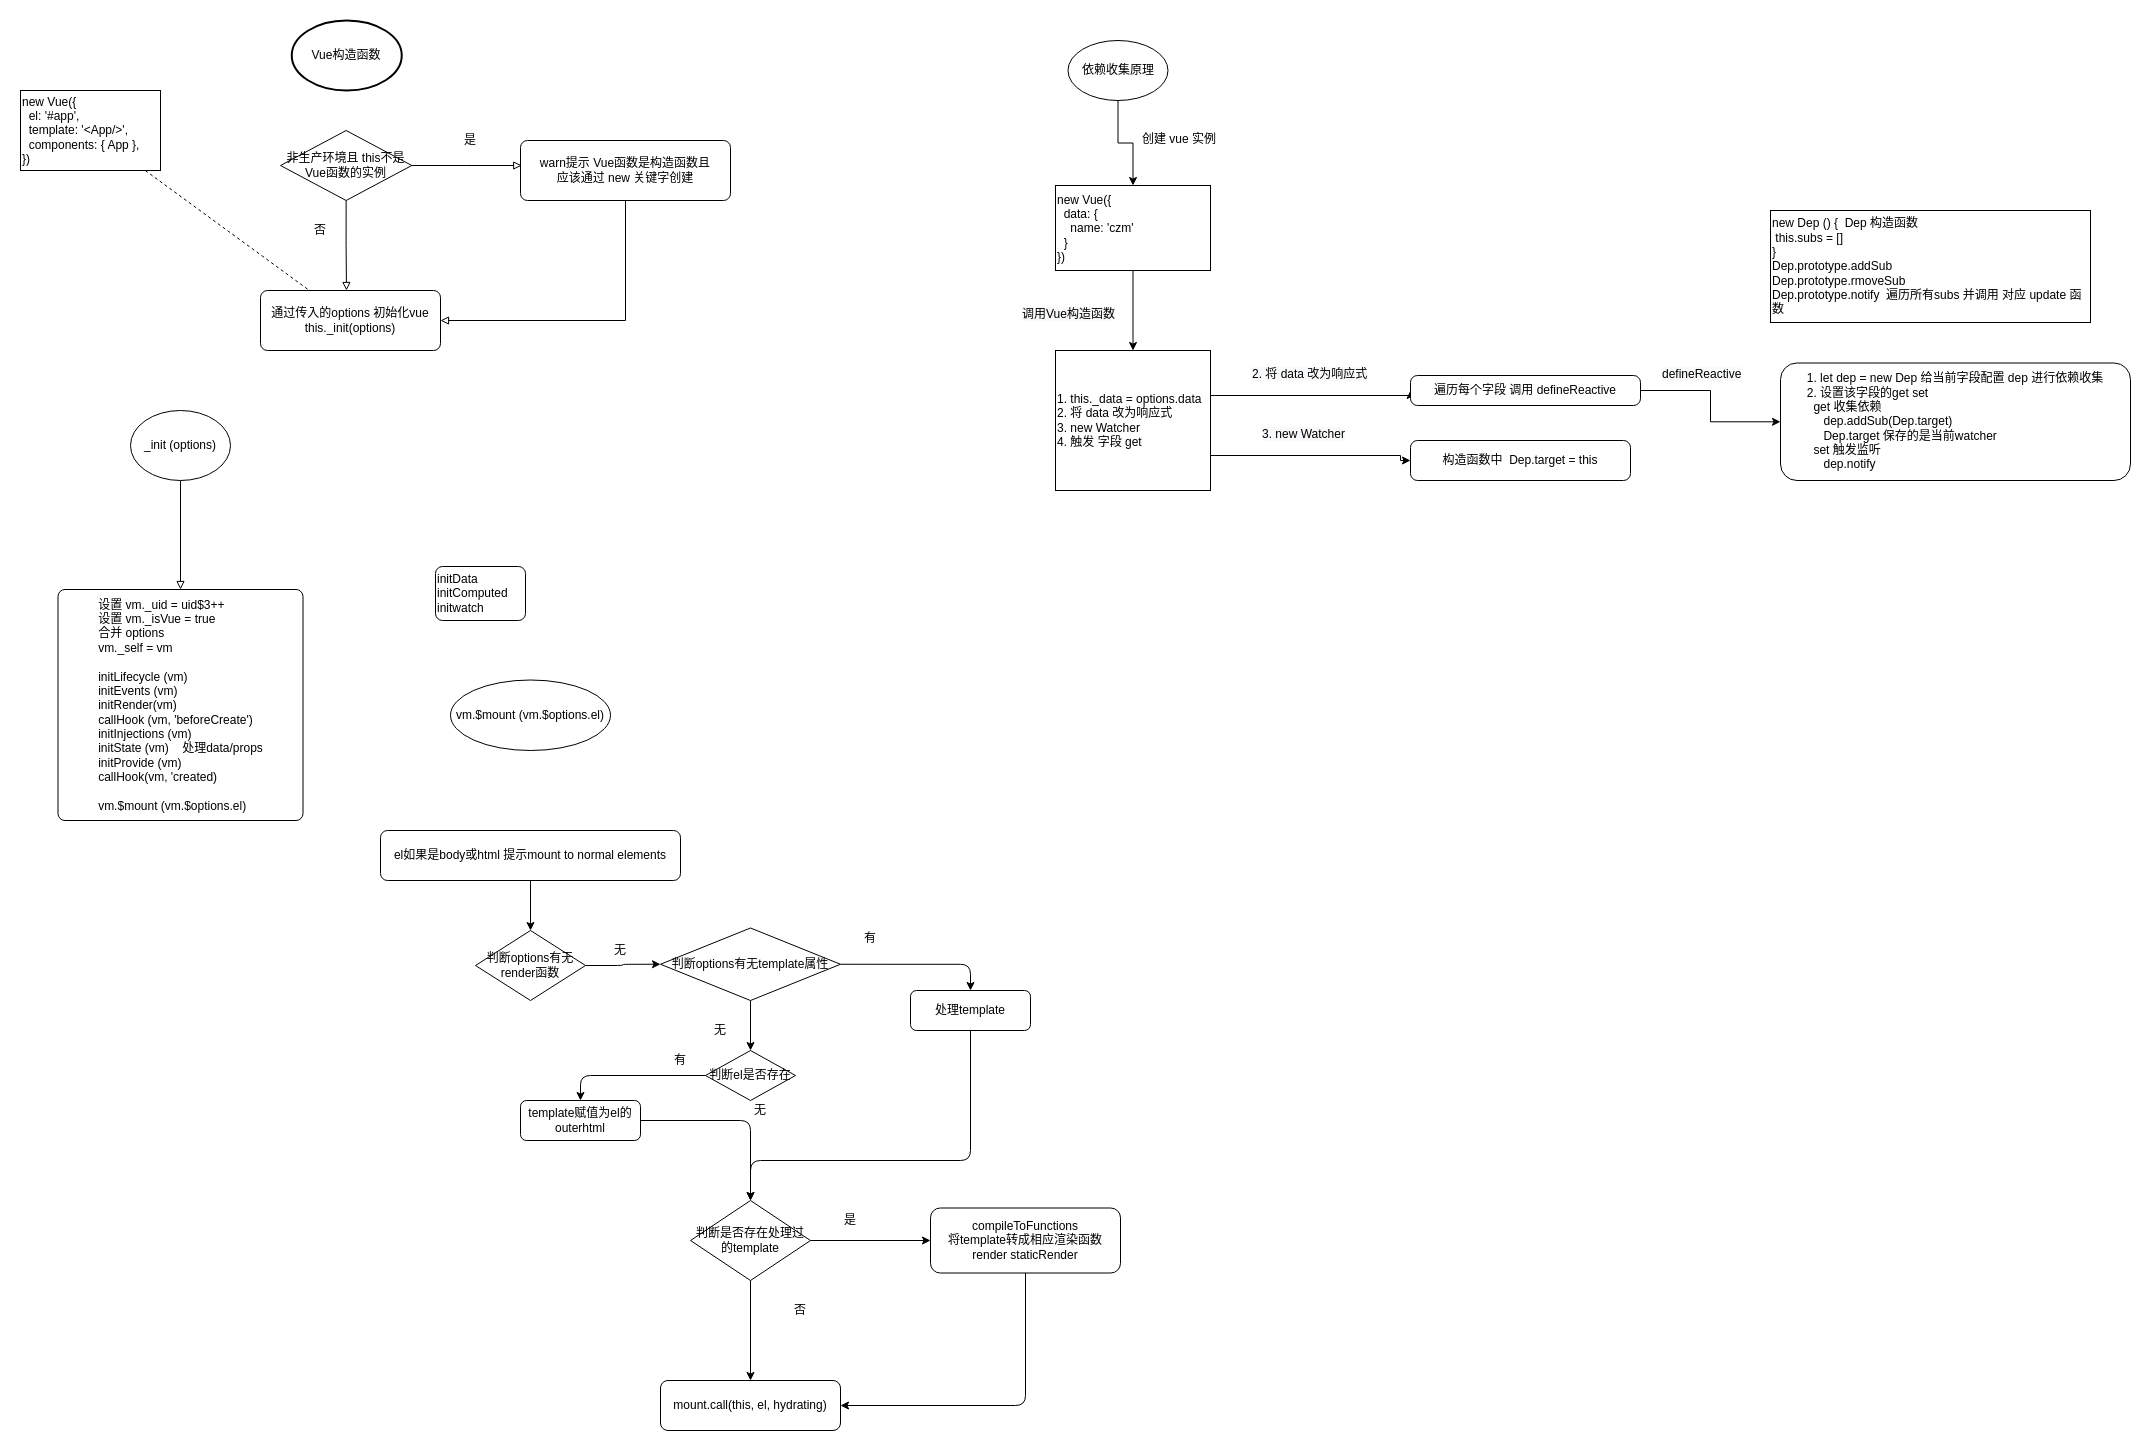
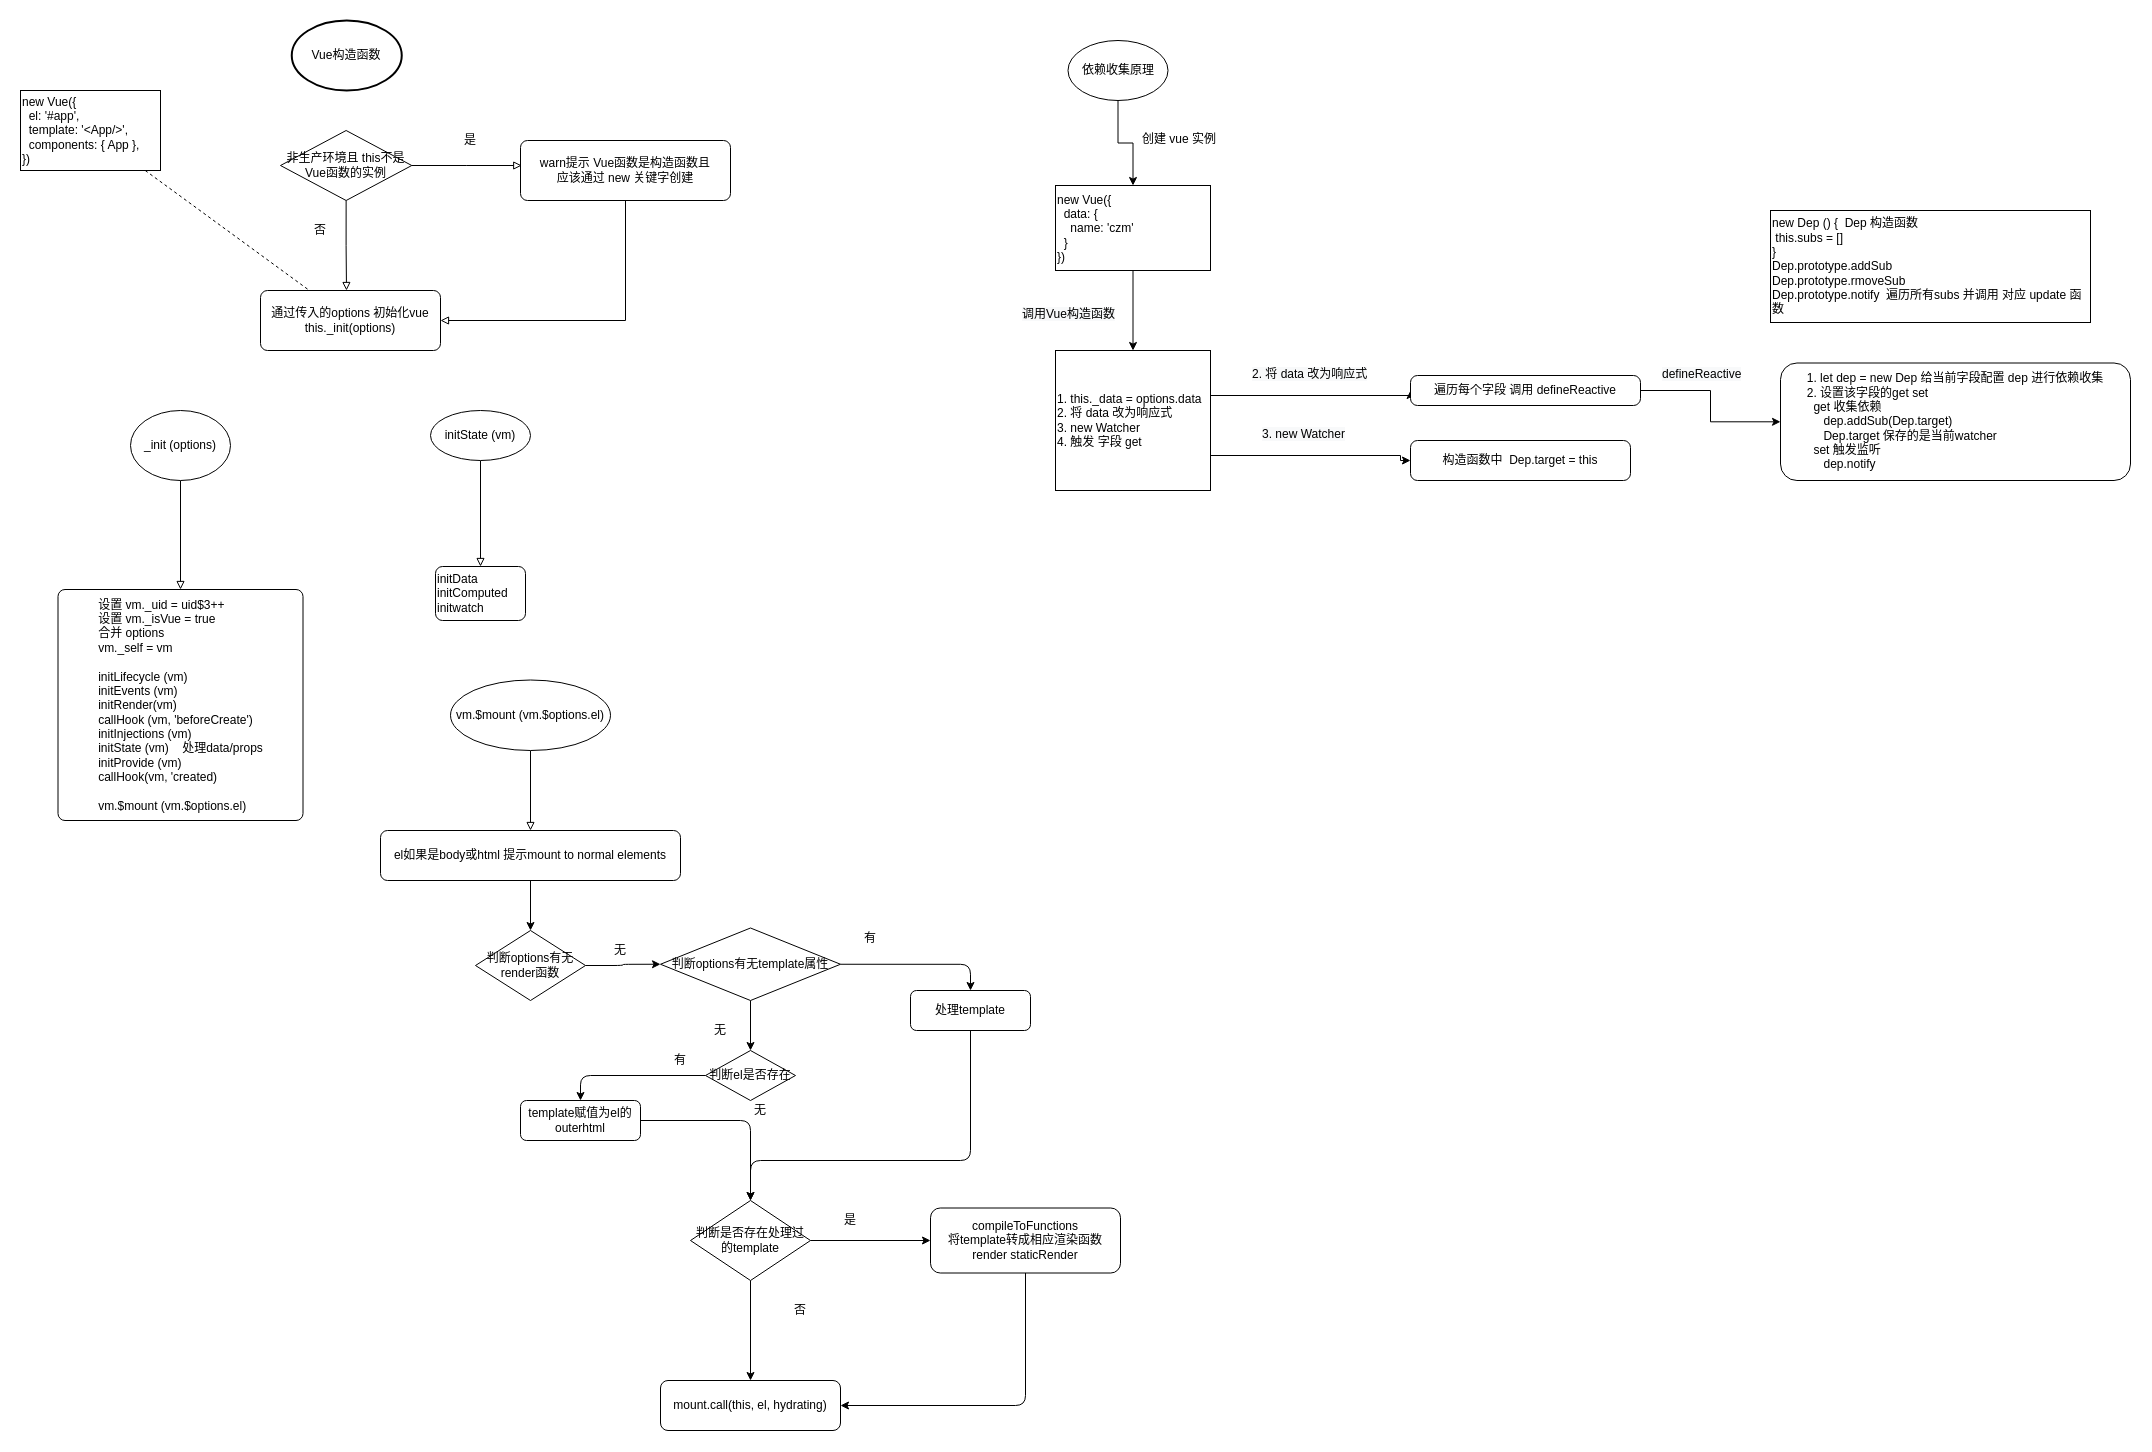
+ <mxCell id="17" value="&lt;span style=&quot;text-align: justify&quot;&gt;initState (vm)&lt;/span&gt;" style="strokeWidth=1;html=1;shape=mxgraph.flowchart.start_2;whiteSpace=wrap;rounded=1;" parent="1" vertex="1"><mxGeometry x="430" y="410" width="100" height="50" as="geometry" /></mxCell>
+ <mxCell id="16" style="edgeStyle=orthogonalEdgeStyle;rounded=0;orthogonalLoop=1;jettySize=auto;html=1;endArrow=block;endFill=0;entryX=0.5;entryY=0;entryDx=0;entryDy=0;" parent="1" source="17" target="18" edge="1"><mxGeometry relative="1" as="geometry"><mxPoint x="480" y="550" as="targetPoint" /></mxGeometry></mxCell>
+ <mxCell id="19" style="edgeStyle=orthogonalEdgeStyle;rounded=0;orthogonalLoop=1;jettySize=auto;html=1;endArrow=block;endFill=0;entryX=0.5;entryY=0;entryDx=0;entryDy=0;" parent="1" source="20" target="22" edge="1"><mxGeometry relative="1" as="geometry"><mxPoint x="530" y="810" as="targetPoint" /></mxGeometry></mxCell>
